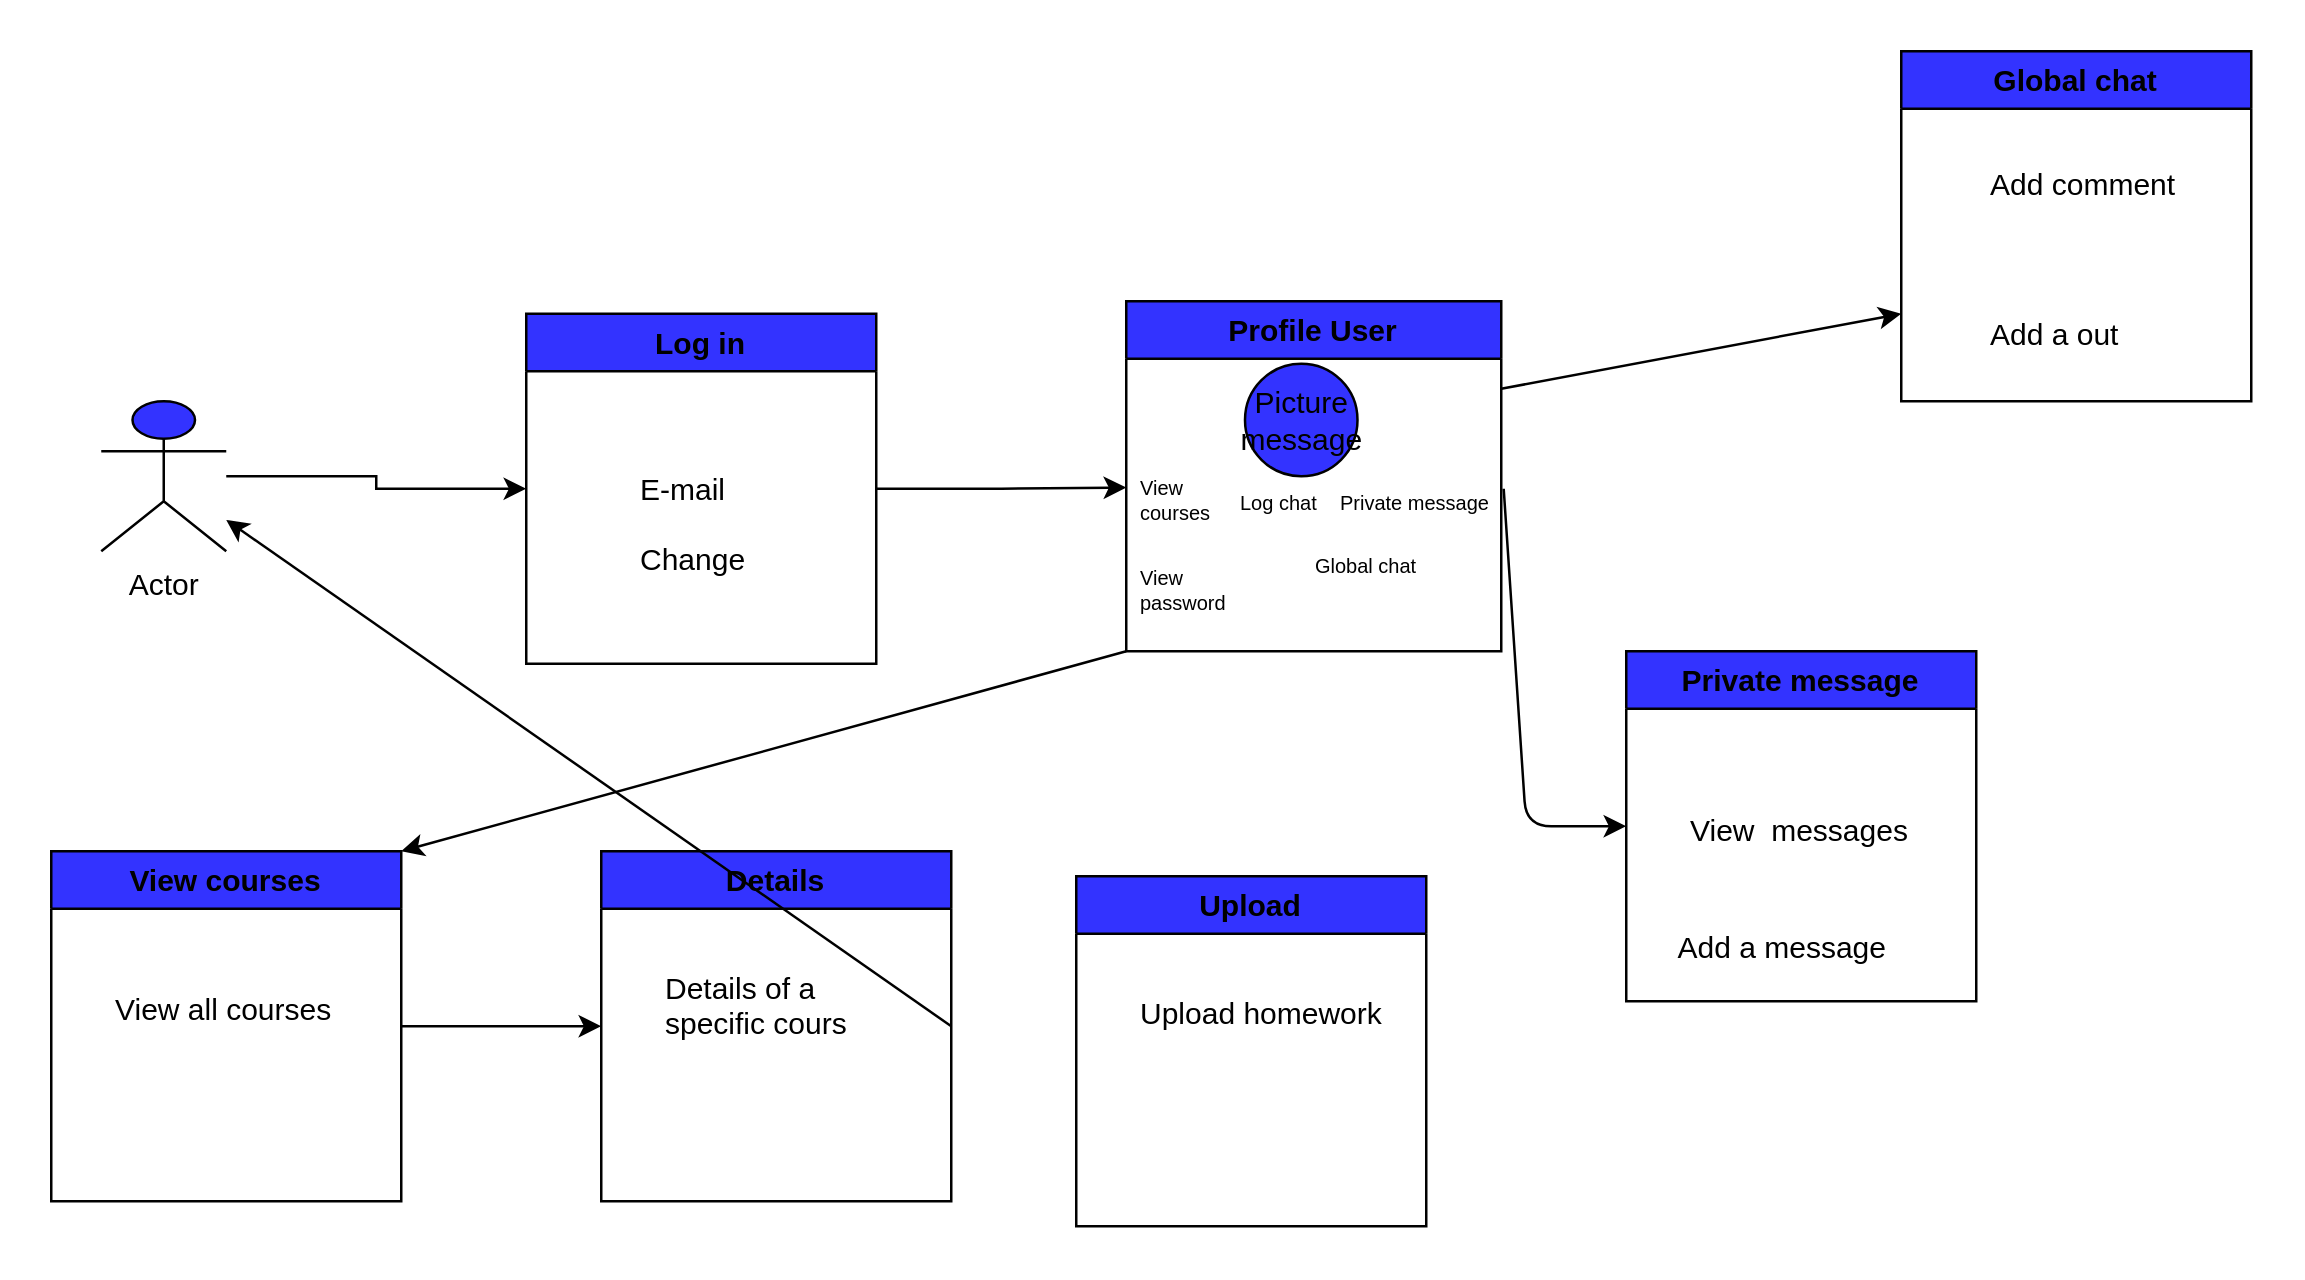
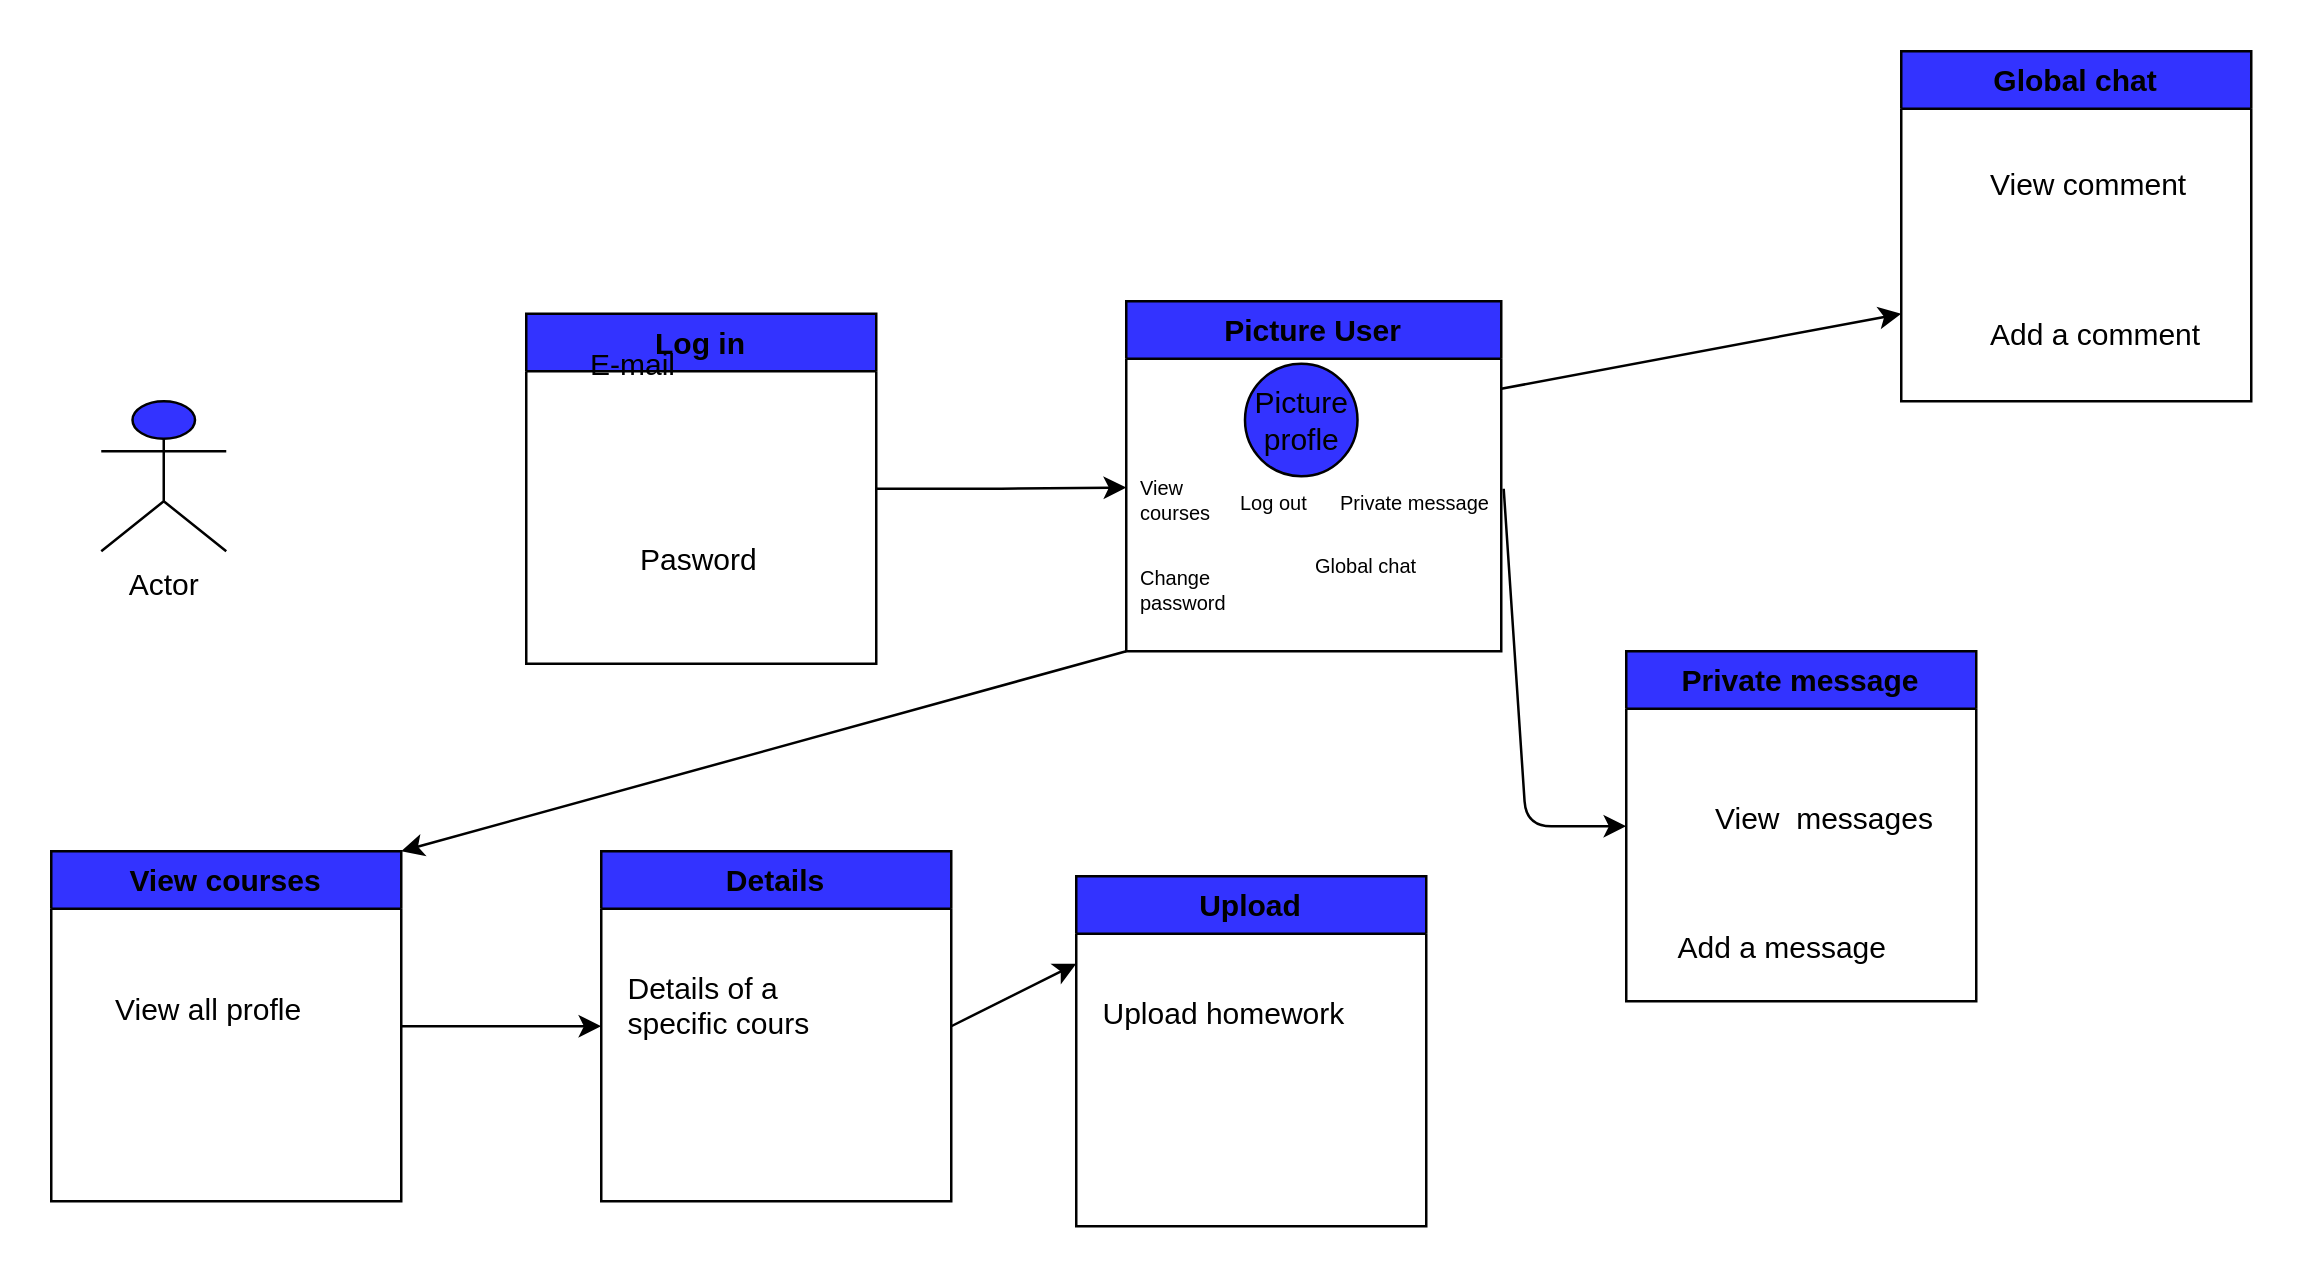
- <mxCell id="21" value="Add comment" style="text;strokeColor=none;fillColor=none;align=left;verticalAlign=top;spacingLeft=4;spacingRight=4;overflow=hidden;rotatable=0;points=[[0,0.5],[1,0.5]];portConstraint=eastwest;" vertex="1" parent="20"><mxGeometry x="30" y="40" width="100" height="23" as="geometry" /></mxCell>
+ <mxCell id="21" value="View comment" style="text;strokeColor=none;fillColor=none;align=left;verticalAlign=top;spacingLeft=4;spacingRight=4;overflow=hidden;rotatable=0;points=[[0,0.5],[1,0.5]];portConstraint=eastwest;" vertex="1" parent="20"><mxGeometry x="30" y="40" width="100" height="23" as="geometry" /></mxCell>
- <mxCell id="8" value="Profile User" style="swimlane;fillColor=#3333FF;" vertex="1" parent="1"><mxGeometry x="450" y="120" width="150" height="140" as="geometry" /></mxCell>
+ <mxCell id="8" value="Picture User" style="swimlane;fillColor=#3333FF;" vertex="1" parent="1"><mxGeometry x="450" y="120" width="150" height="140" as="geometry" /></mxCell>
- <mxCell id="22" value="Add a out" style="text;strokeColor=none;fillColor=none;align=left;verticalAlign=top;spacingLeft=4;spacingRight=4;overflow=hidden;rotatable=0;points=[[0,0.5],[1,0.5]];portConstraint=eastwest;" vertex="1" parent="20"><mxGeometry x="30" y="100" width="100" height="25" as="geometry" /></mxCell>
+ <mxCell id="22" value="Add a comment" style="text;strokeColor=none;fillColor=none;align=left;verticalAlign=top;spacingLeft=4;spacingRight=4;overflow=hidden;rotatable=0;points=[[0,0.5],[1,0.5]];portConstraint=eastwest;" vertex="1" parent="20"><mxGeometry x="30" y="100" width="100" height="25" as="geometry" /></mxCell>
- <mxCell id="11" value="Picture message" style="ellipse;whiteSpace=wrap;html=1;aspect=fixed;fillColor=#3333FF;" vertex="1" parent="8"><mxGeometry x="47.5" y="25" width="45" height="45" as="geometry" /></mxCell>
+ <mxCell id="11" value="Picture profle" style="ellipse;whiteSpace=wrap;html=1;aspect=fixed;fillColor=#3333FF;" vertex="1" parent="8"><mxGeometry x="47.5" y="25" width="45" height="45" as="geometry" /></mxCell>
- <mxCell id="2" value="" style="edgeStyle=orthogonalEdgeStyle;rounded=0;orthogonalLoop=1;jettySize=auto;html=1;entryX=0;entryY=0.5;entryDx=0;entryDy=0;" edge="1" parent="1" source="3" target="5"><mxGeometry relative="1" as="geometry"><mxPoint x="160" y="195" as="targetPoint" /></mxGeometry></mxCell>
- <mxCell id="6" value="E-mail" style="text;strokeColor=none;fillColor=none;align=left;verticalAlign=top;spacingLeft=4;spacingRight=4;overflow=hidden;rotatable=0;points=[[0,0.5],[1,0.5]];portConstraint=eastwest;" vertex="1" parent="5"><mxGeometry x="40" y="57" width="60" height="26" as="geometry" /></mxCell>
+ <mxCell id="6" value="E-mail" style="text;strokeColor=none;fillColor=none;align=left;verticalAlign=top;spacingLeft=4;spacingRight=4;overflow=hidden;rotatable=0;points=[[0,0.5],[1,0.5]];portConstraint=eastwest;" vertex="1" parent="5"><mxGeometry x="20" y="7" width="60" height="26" as="geometry" /></mxCell>
- <mxCell id="10" value="Log chat" style="text;strokeColor=none;fillColor=none;align=left;verticalAlign=top;spacingLeft=4;spacingRight=4;overflow=hidden;rotatable=0;points=[[0,0.5],[1,0.5]];portConstraint=eastwest;fontSize=8;" vertex="1" parent="8"><mxGeometry x="40" y="70" width="60" height="26" as="geometry" /></mxCell>
+ <mxCell id="10" value="Log out" style="text;strokeColor=none;fillColor=none;align=left;verticalAlign=top;spacingLeft=4;spacingRight=4;overflow=hidden;rotatable=0;points=[[0,0.5],[1,0.5]];portConstraint=eastwest;fontSize=8;" vertex="1" parent="8"><mxGeometry x="40" y="70" width="60" height="26" as="geometry" /></mxCell>
- <mxCell id="7" value="Change" style="text;strokeColor=none;fillColor=none;align=left;verticalAlign=top;spacingLeft=4;spacingRight=4;overflow=hidden;rotatable=0;points=[[0,0.5],[1,0.5]];portConstraint=eastwest;" vertex="1" parent="5"><mxGeometry x="40" y="85" width="60" height="26" as="geometry" /></mxCell>
+ <mxCell id="7" value="Pasword" style="text;strokeColor=none;fillColor=none;align=left;verticalAlign=top;spacingLeft=4;spacingRight=4;overflow=hidden;rotatable=0;points=[[0,0.5],[1,0.5]];portConstraint=eastwest;" vertex="1" parent="5"><mxGeometry x="40" y="85" width="60" height="26" as="geometry" /></mxCell>
- <mxCell id="14" value="View &#10;password" style="text;strokeColor=none;fillColor=none;align=left;verticalAlign=top;spacingLeft=4;spacingRight=4;overflow=hidden;rotatable=0;points=[[0,0.5],[1,0.5]];portConstraint=eastwest;fontSize=8;" vertex="1" parent="8"><mxGeometry y="100" width="80" height="30" as="geometry" /></mxCell>
+ <mxCell id="14" value="Change &#10;password" style="text;strokeColor=none;fillColor=none;align=left;verticalAlign=top;spacingLeft=4;spacingRight=4;overflow=hidden;rotatable=0;points=[[0,0.5],[1,0.5]];portConstraint=eastwest;fontSize=8;" vertex="1" parent="8"><mxGeometry y="100" width="80" height="30" as="geometry" /></mxCell>
- <mxCell id="30" value="" style="endArrow=classic;html=1;fontSize=8;exitX=1;exitY=0.5;exitDx=0;exitDy=0;" edge="1" parent="1" source="15" target="3"><mxGeometry width="50" height="50" relative="1" as="geometry"><mxPoint x="620" y="175" as="sourcePoint" /><mxPoint x="690" y="125" as="targetPoint" /></mxGeometry></mxCell>
+ <mxCell id="30" value="" style="endArrow=classic;html=1;fontSize=8;exitX=1;exitY=0.5;exitDx=0;exitDy=0;entryX=0;entryY=0.25;entryDx=0;entryDy=0;" edge="1" parent="1" source="15" target="25"><mxGeometry width="50" height="50" relative="1" as="geometry"><mxPoint x="620" y="175" as="sourcePoint" /><mxPoint x="690" y="125" as="targetPoint" /></mxGeometry></mxCell>
- <mxCell id="18" value="View  messages" style="text;strokeColor=none;fillColor=none;align=left;verticalAlign=top;spacingLeft=4;spacingRight=4;overflow=hidden;rotatable=0;points=[[0,0.5],[1,0.5]];portConstraint=eastwest;" vertex="1" parent="17"><mxGeometry x="20" y="58.5" width="100" height="21.5" as="geometry" /></mxCell>
+ <mxCell id="18" value="View  messages" style="text;strokeColor=none;fillColor=none;align=left;verticalAlign=top;spacingLeft=4;spacingRight=4;overflow=hidden;rotatable=0;points=[[0,0.5],[1,0.5]];portConstraint=eastwest;" vertex="1" parent="17"><mxGeometry x="30" y="53.5" width="100" height="21.5" as="geometry" /></mxCell>
- <mxCell id="24" value="View all courses" style="text;strokeColor=none;fillColor=none;align=left;verticalAlign=top;spacingLeft=4;spacingRight=4;overflow=hidden;rotatable=0;points=[[0,0.5],[1,0.5]];portConstraint=eastwest;" vertex="1" parent="23"><mxGeometry x="20" y="50" width="100" height="33" as="geometry" /></mxCell>
+ <mxCell id="24" value="View all profle" style="text;strokeColor=none;fillColor=none;align=left;verticalAlign=top;spacingLeft=4;spacingRight=4;overflow=hidden;rotatable=0;points=[[0,0.5],[1,0.5]];portConstraint=eastwest;" vertex="1" parent="23"><mxGeometry x="20" y="50" width="100" height="33" as="geometry" /></mxCell>
- <mxCell id="16" value="Details of a &#10;specific cours" style="text;strokeColor=none;fillColor=none;align=left;verticalAlign=top;spacingLeft=4;spacingRight=4;overflow=hidden;rotatable=0;points=[[0,0.5],[1,0.5]];portConstraint=eastwest;" vertex="1" parent="15"><mxGeometry x="20" y="41.5" width="100" height="50" as="geometry" /></mxCell>
+ <mxCell id="16" value="Details of a &#10;specific cours" style="text;strokeColor=none;fillColor=none;align=left;verticalAlign=top;spacingLeft=4;spacingRight=4;overflow=hidden;rotatable=0;points=[[0,0.5],[1,0.5]];portConstraint=eastwest;" vertex="1" parent="15"><mxGeometry x="5" y="41.5" width="100" height="50" as="geometry" /></mxCell>
- <mxCell id="26" value="Upload homework" style="text;strokeColor=none;fillColor=none;align=left;verticalAlign=top;spacingLeft=4;spacingRight=4;overflow=hidden;rotatable=0;points=[[0,0.5],[1,0.5]];portConstraint=eastwest;" vertex="1" parent="25"><mxGeometry x="20" y="41.5" width="110" height="48.5" as="geometry" /></mxCell>
+ <mxCell id="26" value="Upload homework" style="text;strokeColor=none;fillColor=none;align=left;verticalAlign=top;spacingLeft=4;spacingRight=4;overflow=hidden;rotatable=0;points=[[0,0.5],[1,0.5]];portConstraint=eastwest;" vertex="1" parent="25"><mxGeometry x="5" y="41.5" width="110" height="48.5" as="geometry" /></mxCell>
